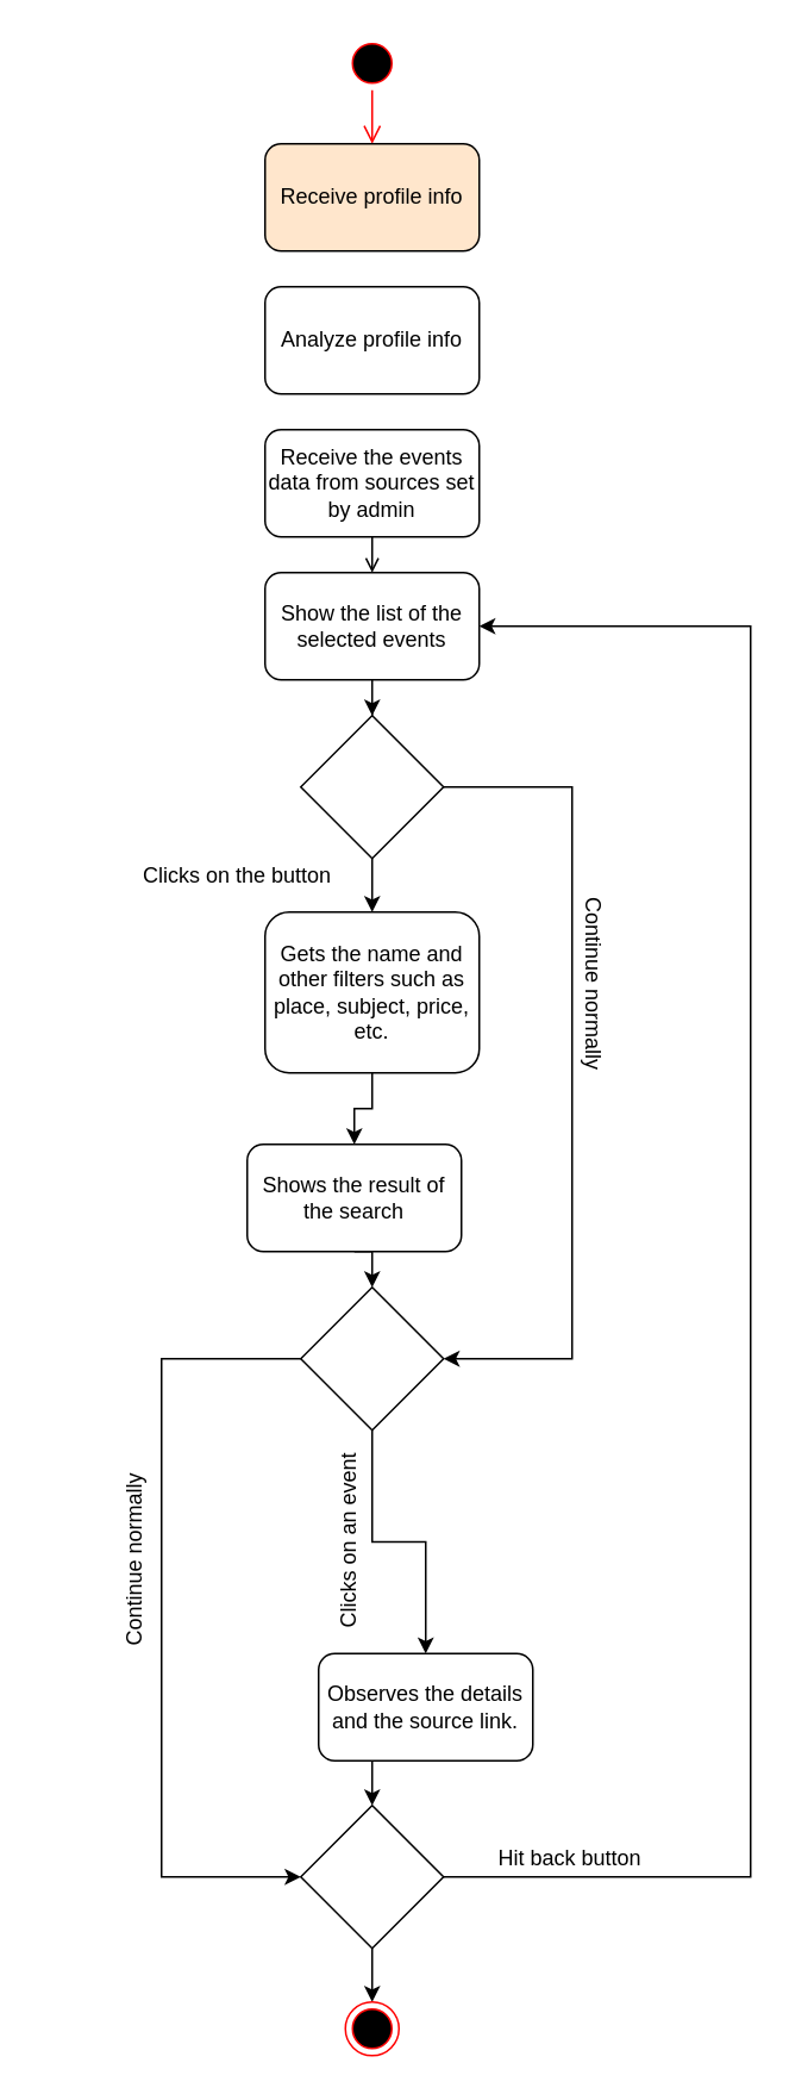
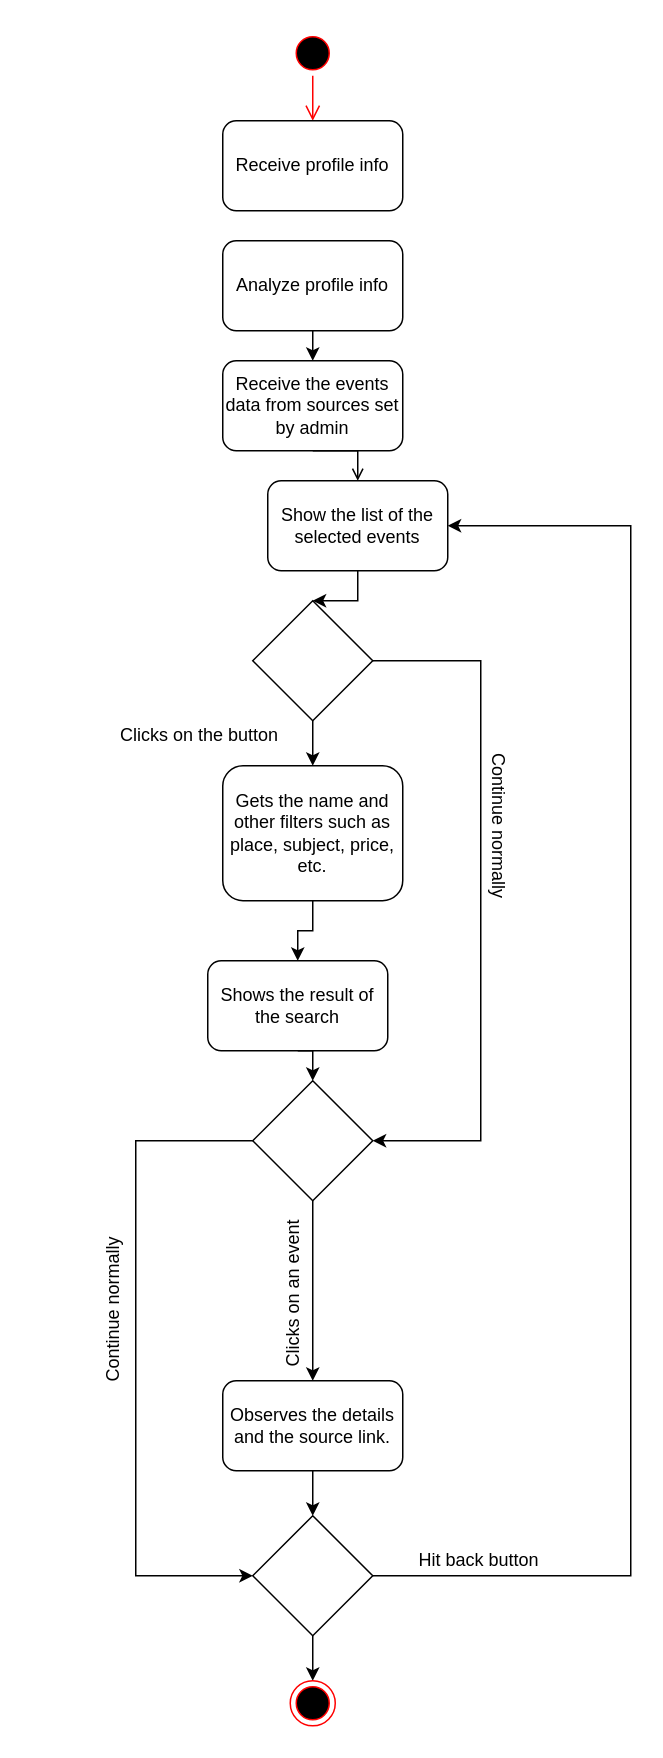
- <mxCell id="31" value="Receive profile info" style="rounded=1;whiteSpace=wrap;html=1;fillColor=#ffe6cc;" vertex="1" parent="1"><mxGeometry x="148" y="80" width="120" height="60" as="geometry" /></mxCell>
+ <mxCell id="31" value="Receive profile info" style="rounded=1;whiteSpace=wrap;html=1;" vertex="1" parent="1"><mxGeometry x="148" y="80" width="120" height="60" as="geometry" /></mxCell>
+ <mxCell id="4" style="edgeStyle=orthogonalEdgeStyle;rounded=0;orthogonalLoop=1;jettySize=auto;html=1;exitX=0.5;exitY=1;exitDx=0;exitDy=0;entryX=0.5;entryY=0;entryDx=0;entryDy=0;" parent="1" source="5" target="7" edge="1"><mxGeometry relative="1" as="geometry" /></mxCell>
- <mxCell id="9" value="Show the list of the selected events" style="rounded=1;whiteSpace=wrap;html=1;" parent="1" vertex="1"><mxGeometry x="148" y="320" width="120" height="60" as="geometry" /></mxCell>
+ <mxCell id="9" value="Show the list of the selected events" style="rounded=1;whiteSpace=wrap;html=1;" parent="1" vertex="1"><mxGeometry x="178" y="320" width="120" height="60" as="geometry" /></mxCell>
- <mxCell id="22" value="Observes the details and the source link." style="rounded=1;whiteSpace=wrap;html=1;" parent="1" vertex="1"><mxGeometry x="178" y="925" width="120" height="60" as="geometry" /></mxCell>
+ <mxCell id="22" value="Observes the details and the source link." style="rounded=1;whiteSpace=wrap;html=1;" parent="1" vertex="1"><mxGeometry x="148" y="920" width="120" height="60" as="geometry" /></mxCell>
